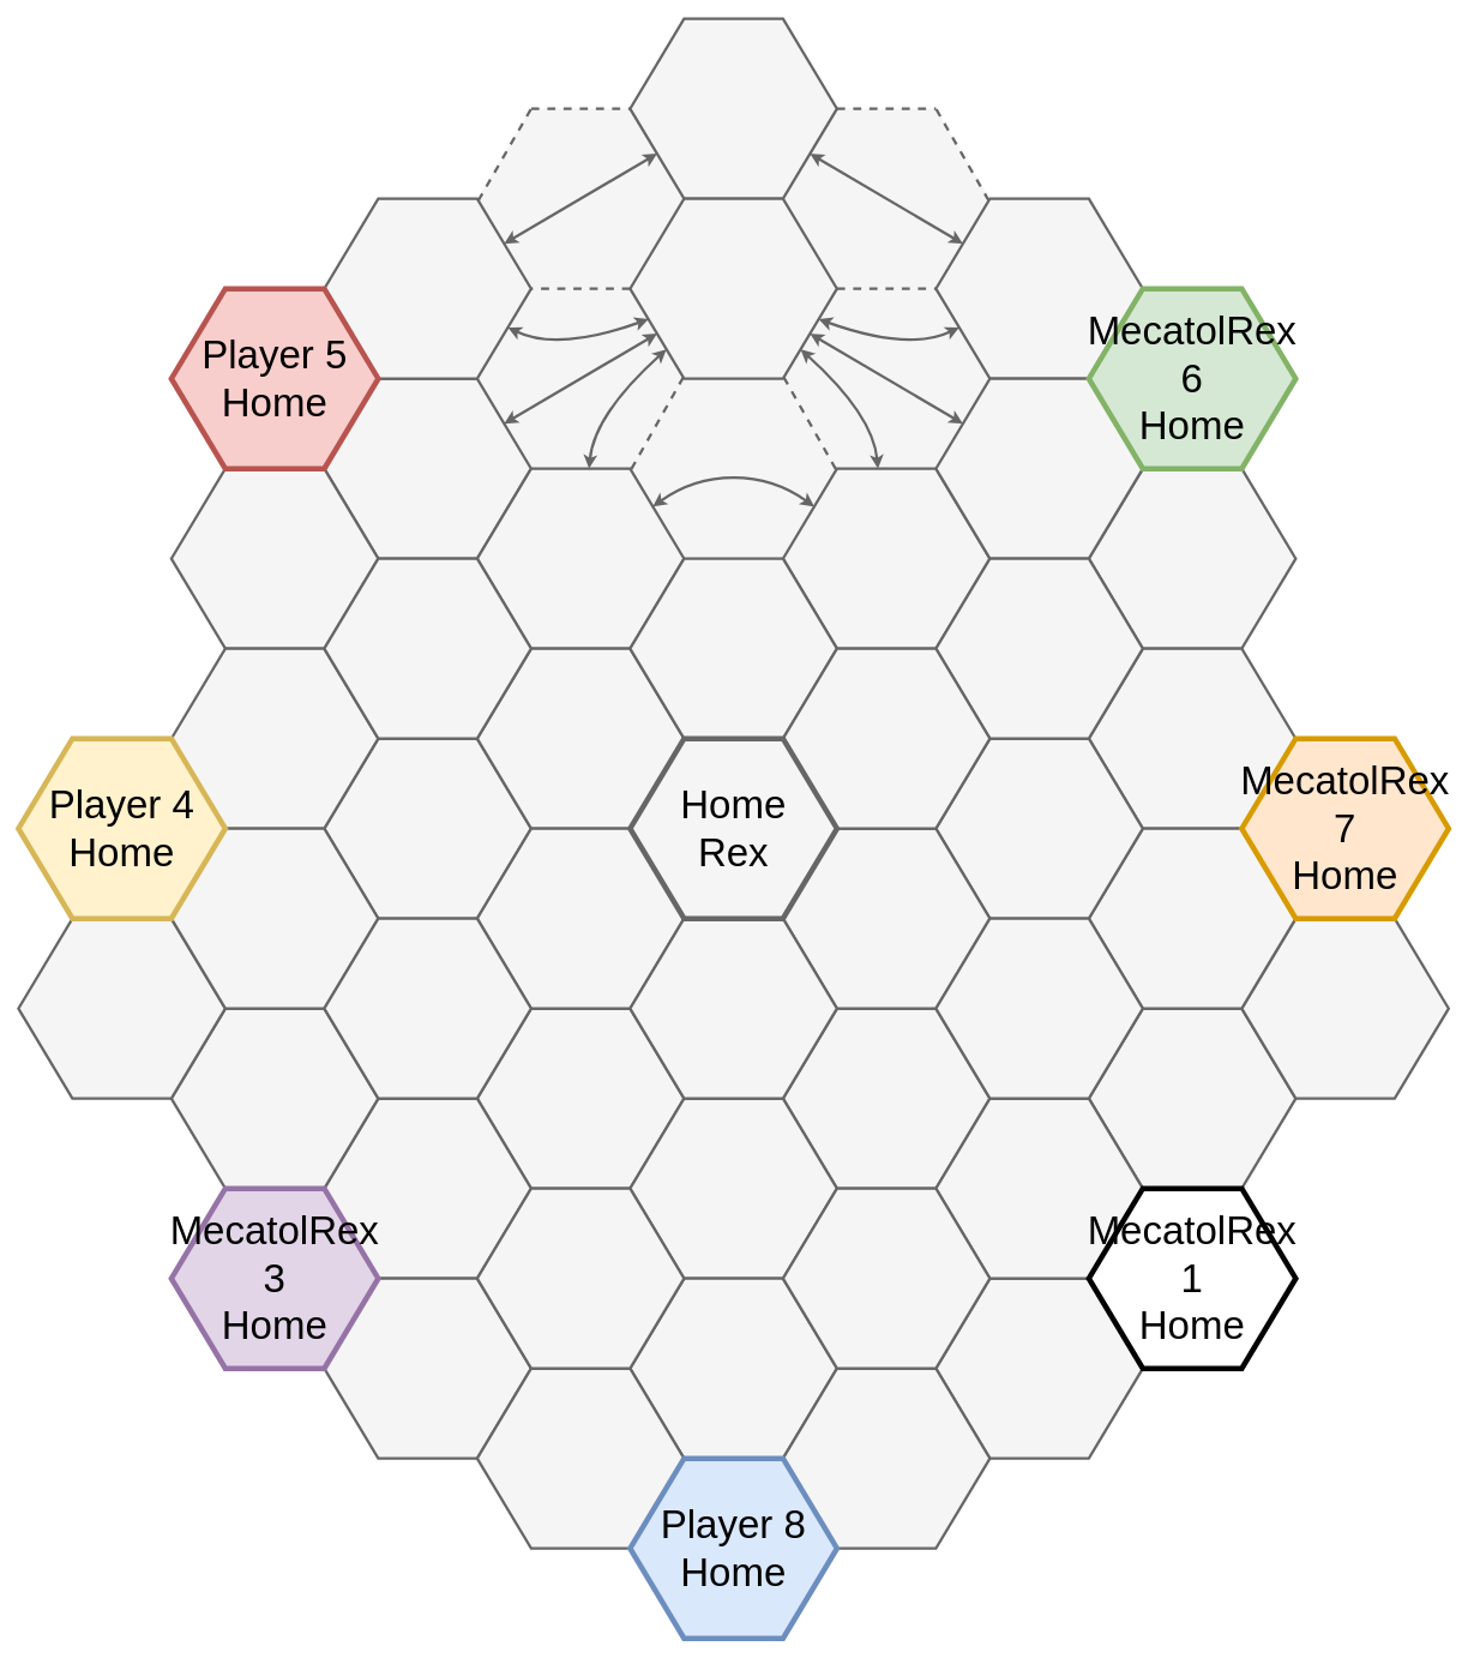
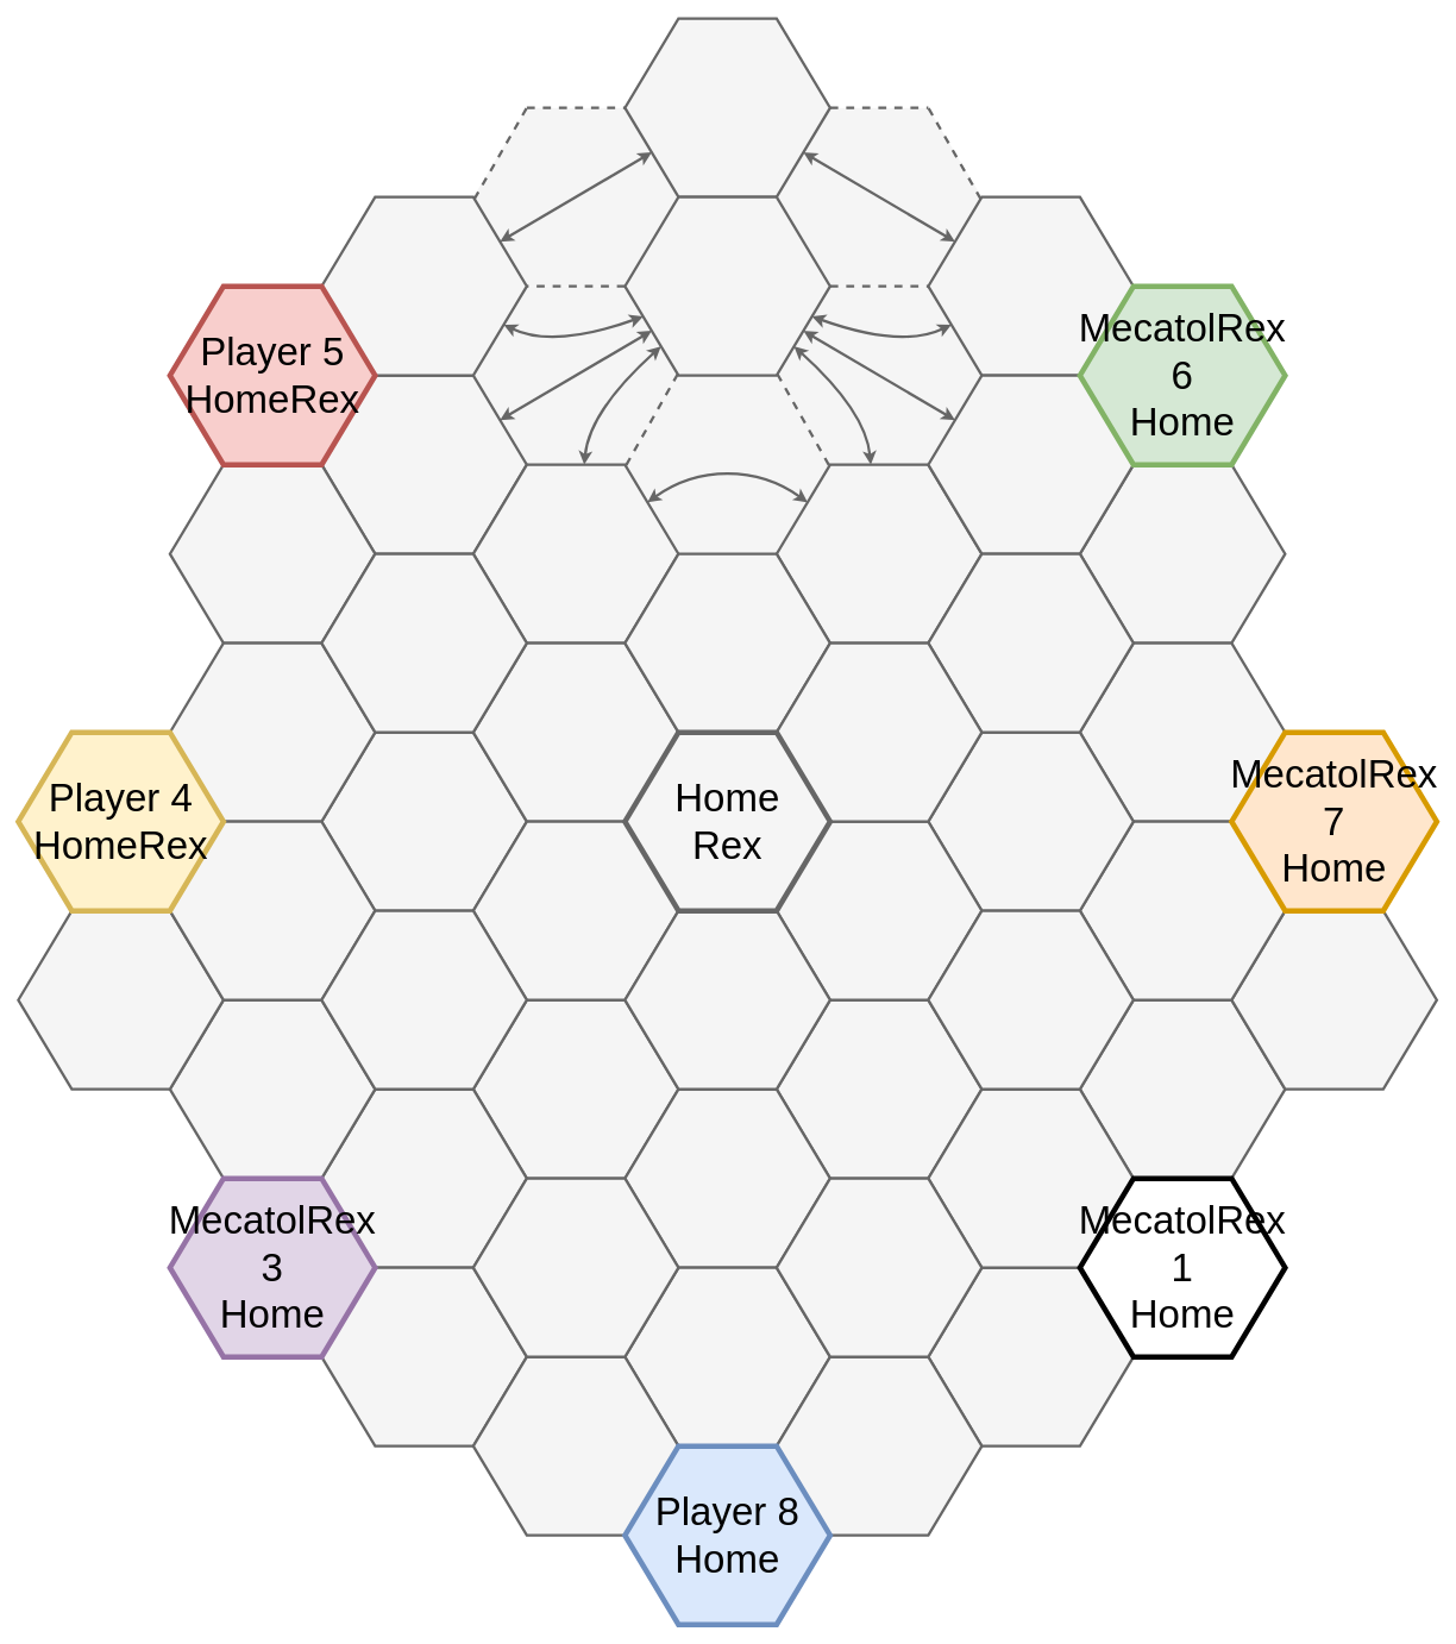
- <mxCell id="70" value="Player 5&lt;br style=&quot;font-size: 44px;&quot;&gt;Home" style="shape=hexagon;perimeter=hexagonPerimeter2;whiteSpace=wrap;html=1;fixedSize=1;size=60;fontSize=44;fontFamily=Helvetica;fillColor=#f8cecc;strokeColor=#b85450;strokeWidth=6;" parent="1" vertex="1"><mxGeometry x="190" y="320" width="230" height="200" as="geometry" /></mxCell>
+ <mxCell id="70" value="Player 5&lt;br style=&quot;font-size: 44px;&quot;&gt;HomeRex" style="shape=hexagon;perimeter=hexagonPerimeter2;whiteSpace=wrap;html=1;fixedSize=1;size=60;fontSize=44;fontFamily=Helvetica;fillColor=#f8cecc;strokeColor=#b85450;strokeWidth=6;" parent="1" vertex="1"><mxGeometry x="190" y="320" width="230" height="200" as="geometry" /></mxCell>
- <mxCell id="69" value="Player 4&lt;br style=&quot;font-size: 44px;&quot;&gt;Home" style="shape=hexagon;perimeter=hexagonPerimeter2;whiteSpace=wrap;html=1;fixedSize=1;size=60;fontSize=44;fontFamily=Helvetica;fillColor=#fff2cc;strokeColor=#d6b656;strokeWidth=6;" parent="1" vertex="1"><mxGeometry x="20" y="820" width="230" height="200" as="geometry" /></mxCell>
+ <mxCell id="69" value="Player 4&lt;br style=&quot;font-size: 44px;&quot;&gt;HomeRex" style="shape=hexagon;perimeter=hexagonPerimeter2;whiteSpace=wrap;html=1;fixedSize=1;size=60;fontSize=44;fontFamily=Helvetica;fillColor=#fff2cc;strokeColor=#d6b656;strokeWidth=6;" parent="1" vertex="1"><mxGeometry x="20" y="820" width="230" height="200" as="geometry" /></mxCell>
